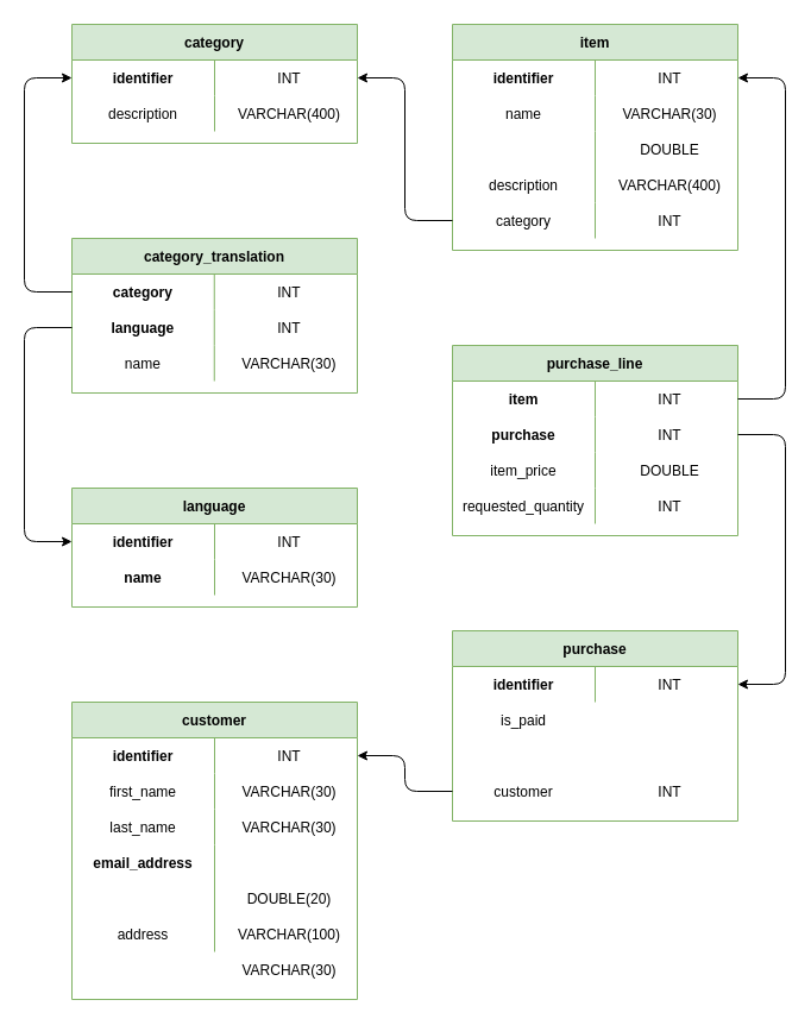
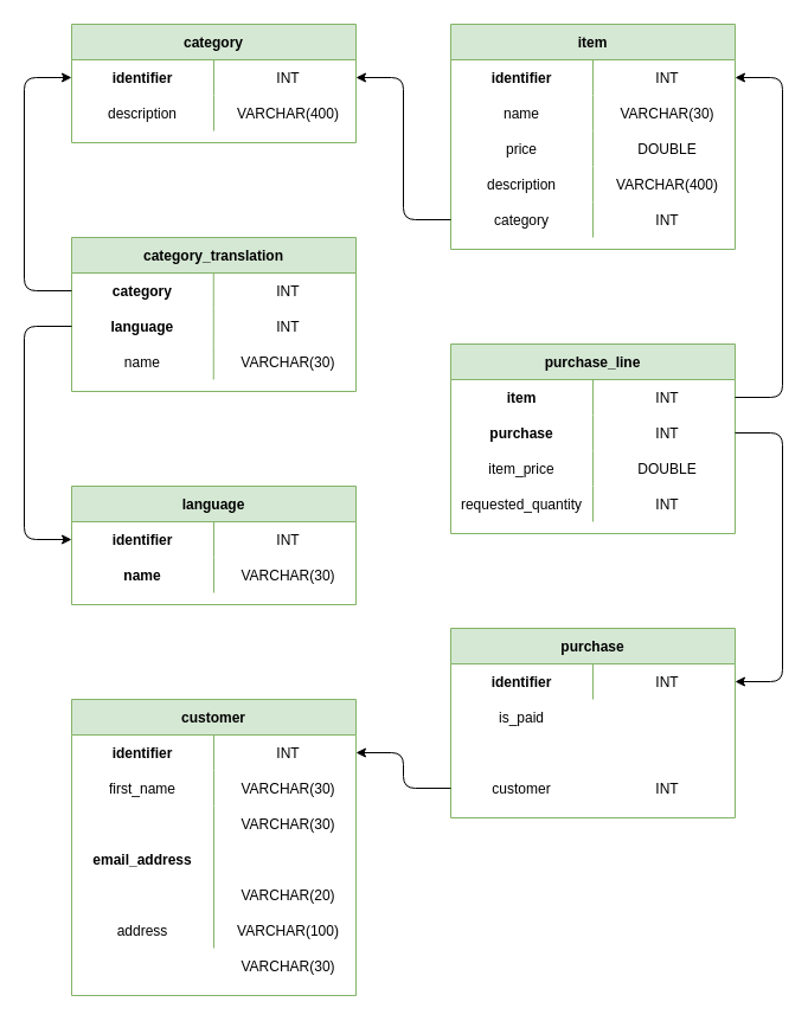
+ <mxCell id="36" value="price" style="shape=partialRectangle;connectable=0;fillColor=none;top=0;left=0;bottom=0;right=0;fontStyle=0;overflow=hidden;align=center;" parent="35" vertex="1"><mxGeometry width="120" height="30" as="geometry"><mxRectangle width="120" height="30" as="alternateBounds" /></mxGeometry></mxCell>
- <mxCell id="78" value="last_name" style="shape=partialRectangle;connectable=0;fillColor=none;top=0;left=0;bottom=0;right=0;fontStyle=0;overflow=hidden;align=center;" parent="77" vertex="1"><mxGeometry width="120" height="30" as="geometry"><mxRectangle width="120" height="30" as="alternateBounds" /></mxGeometry></mxCell>
- <mxCell id="83" value="DOUBLE(20)" style="shape=partialRectangle;connectable=0;fillColor=none;top=0;left=0;bottom=0;right=0;align=center;spacingLeft=6;fontStyle=0;overflow=hidden;" parent="82" vertex="1"><mxGeometry x="120" width="120" height="30" as="geometry"><mxRectangle width="120" height="30" as="alternateBounds" /></mxGeometry></mxCell>
+ <mxCell id="83" value="VARCHAR(20)" style="shape=partialRectangle;connectable=0;fillColor=none;top=0;left=0;bottom=0;right=0;align=center;spacingLeft=6;fontStyle=0;overflow=hidden;" parent="82" vertex="1"><mxGeometry x="120" width="120" height="30" as="geometry"><mxRectangle width="120" height="30" as="alternateBounds" /></mxGeometry></mxCell>
